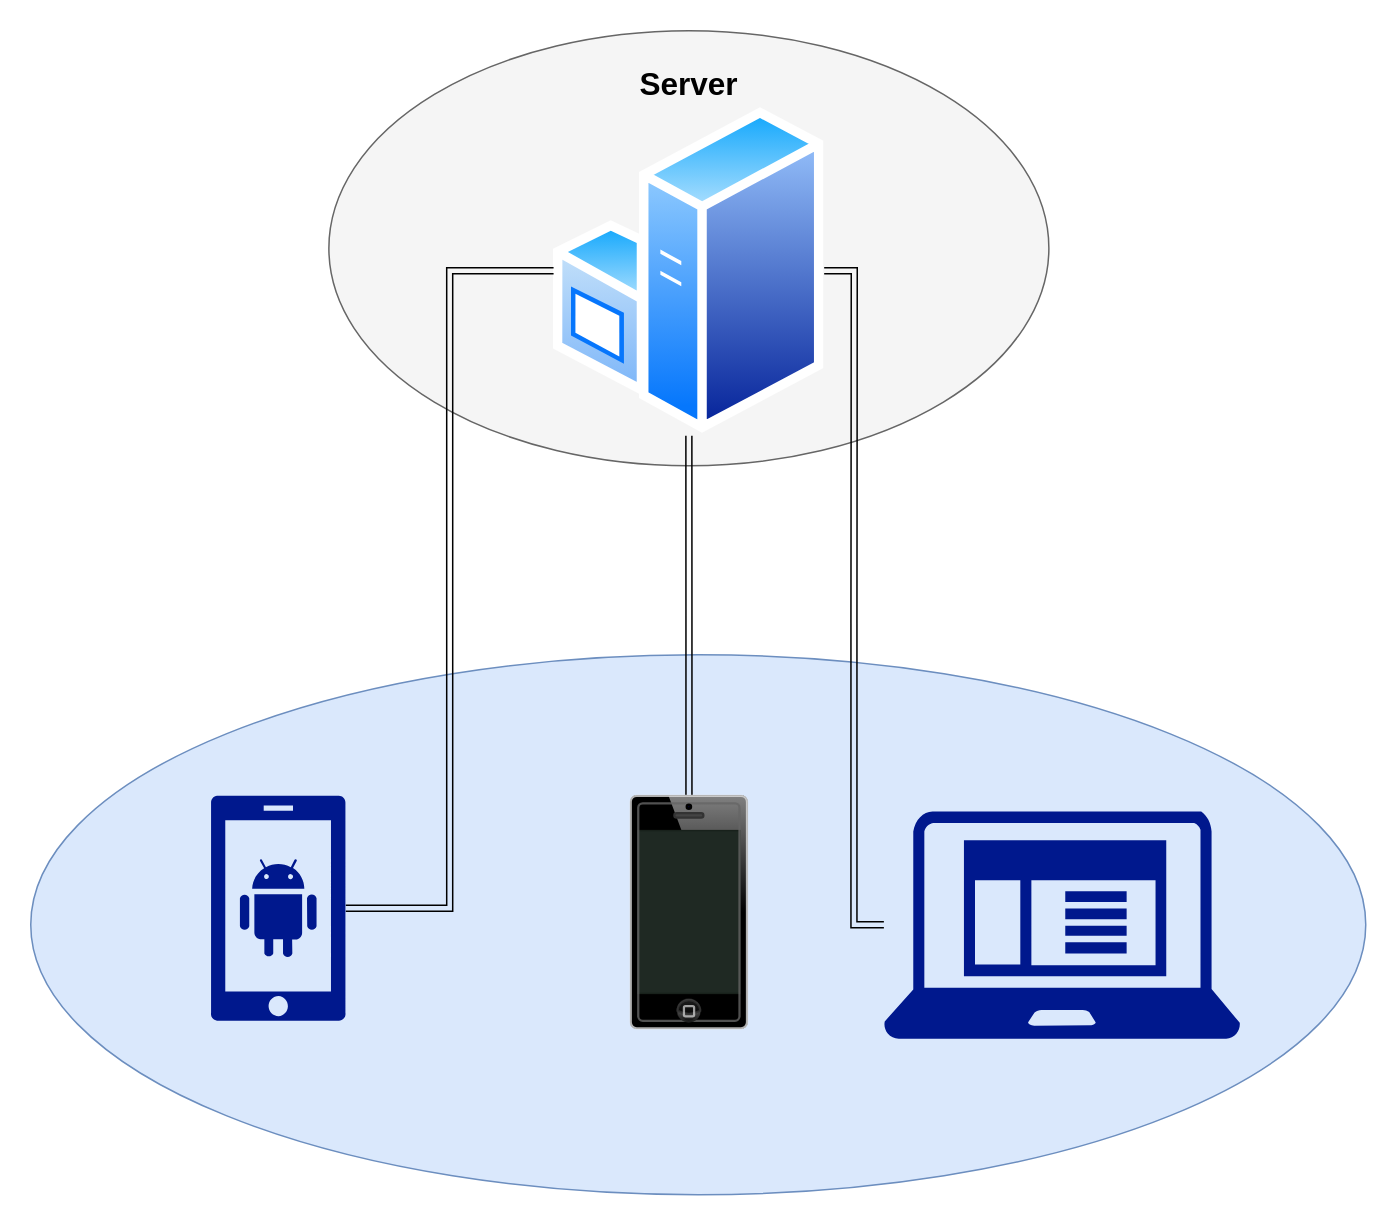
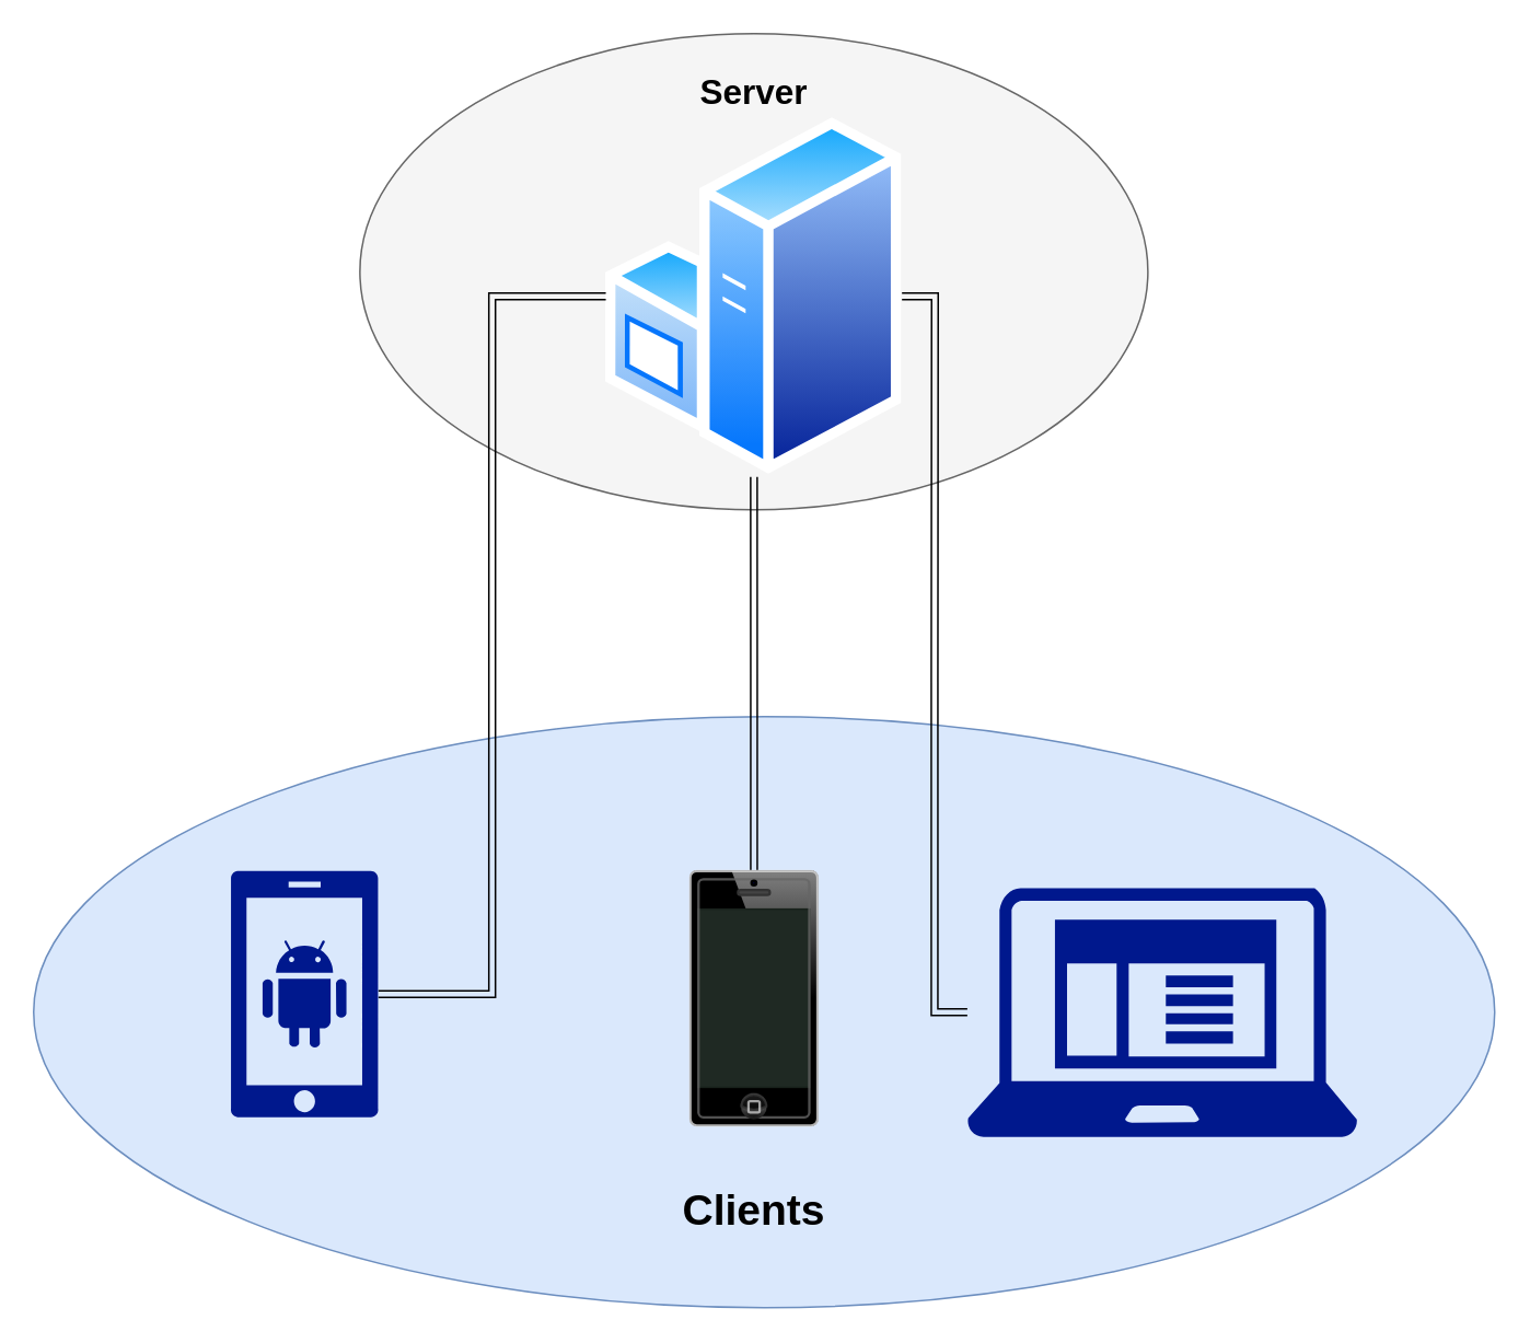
+ <mxCell id="13" value="Clients" style="text;html=1;strokeColor=none;fillColor=none;align=center;verticalAlign=middle;whiteSpace=wrap;rounded=0;fontSize=26;fontStyle=1" vertex="1" parent="1"><mxGeometry x="368.75" y="692" width="180" height="90" as="geometry" /></mxCell>
